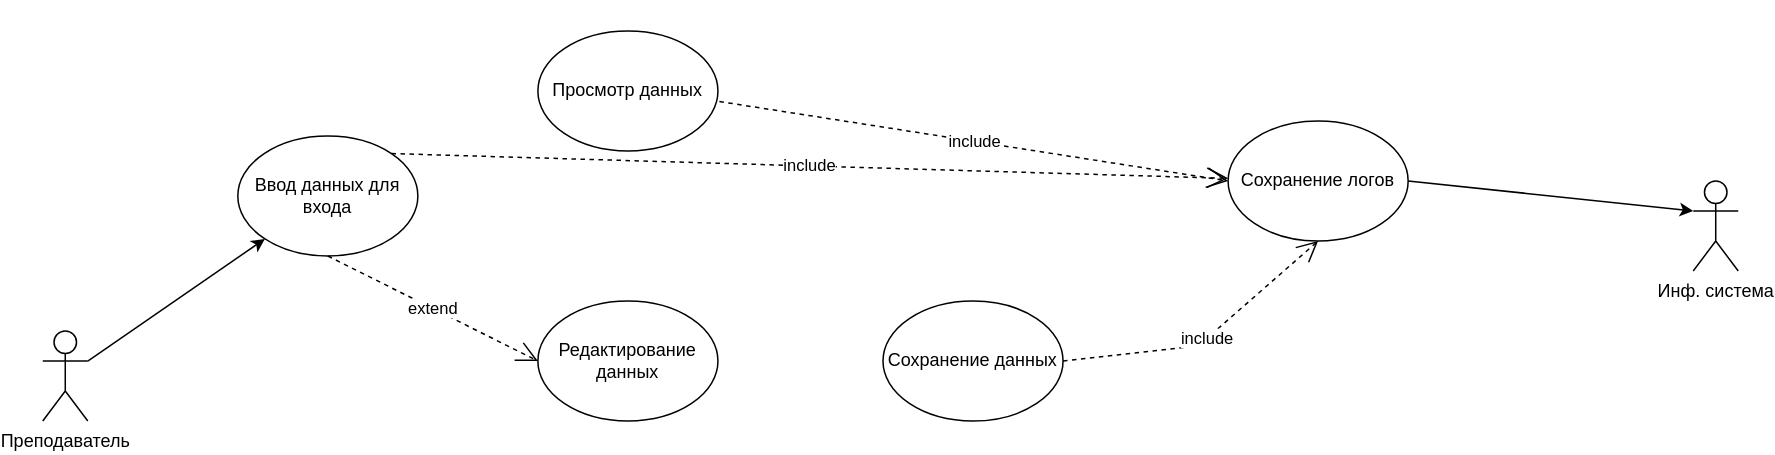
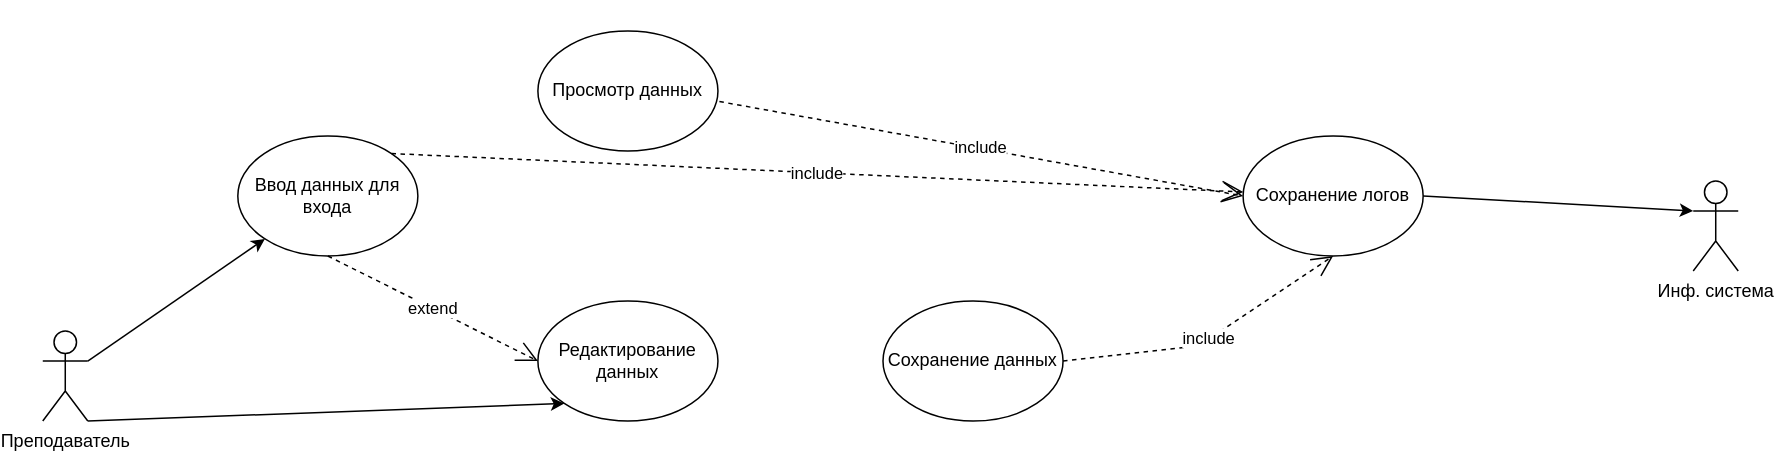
- <mxCell id="12" value="Сохранение логов" style="ellipse;whiteSpace=wrap;html=1;" vertex="1" parent="1"><mxGeometry x="810" y="80" width="120" height="80" as="geometry" /></mxCell>
+ <mxCell id="12" value="Сохранение логов" style="ellipse;whiteSpace=wrap;html=1;" vertex="1" parent="1"><mxGeometry x="820" y="90" width="120" height="80" as="geometry" /></mxCell>
+ <mxCell id="11" value="" style="endArrow=classic;html=1;rounded=0;exitX=1;exitY=1;exitDx=0;exitDy=0;exitPerimeter=0;entryX=0;entryY=1;entryDx=0;entryDy=0;" edge="1" parent="1" source="3" target="5"><mxGeometry width="50" height="50" relative="1" as="geometry"><mxPoint x="520" y="220" as="sourcePoint" /><mxPoint x="570" y="170" as="targetPoint" /></mxGeometry></mxCell>
